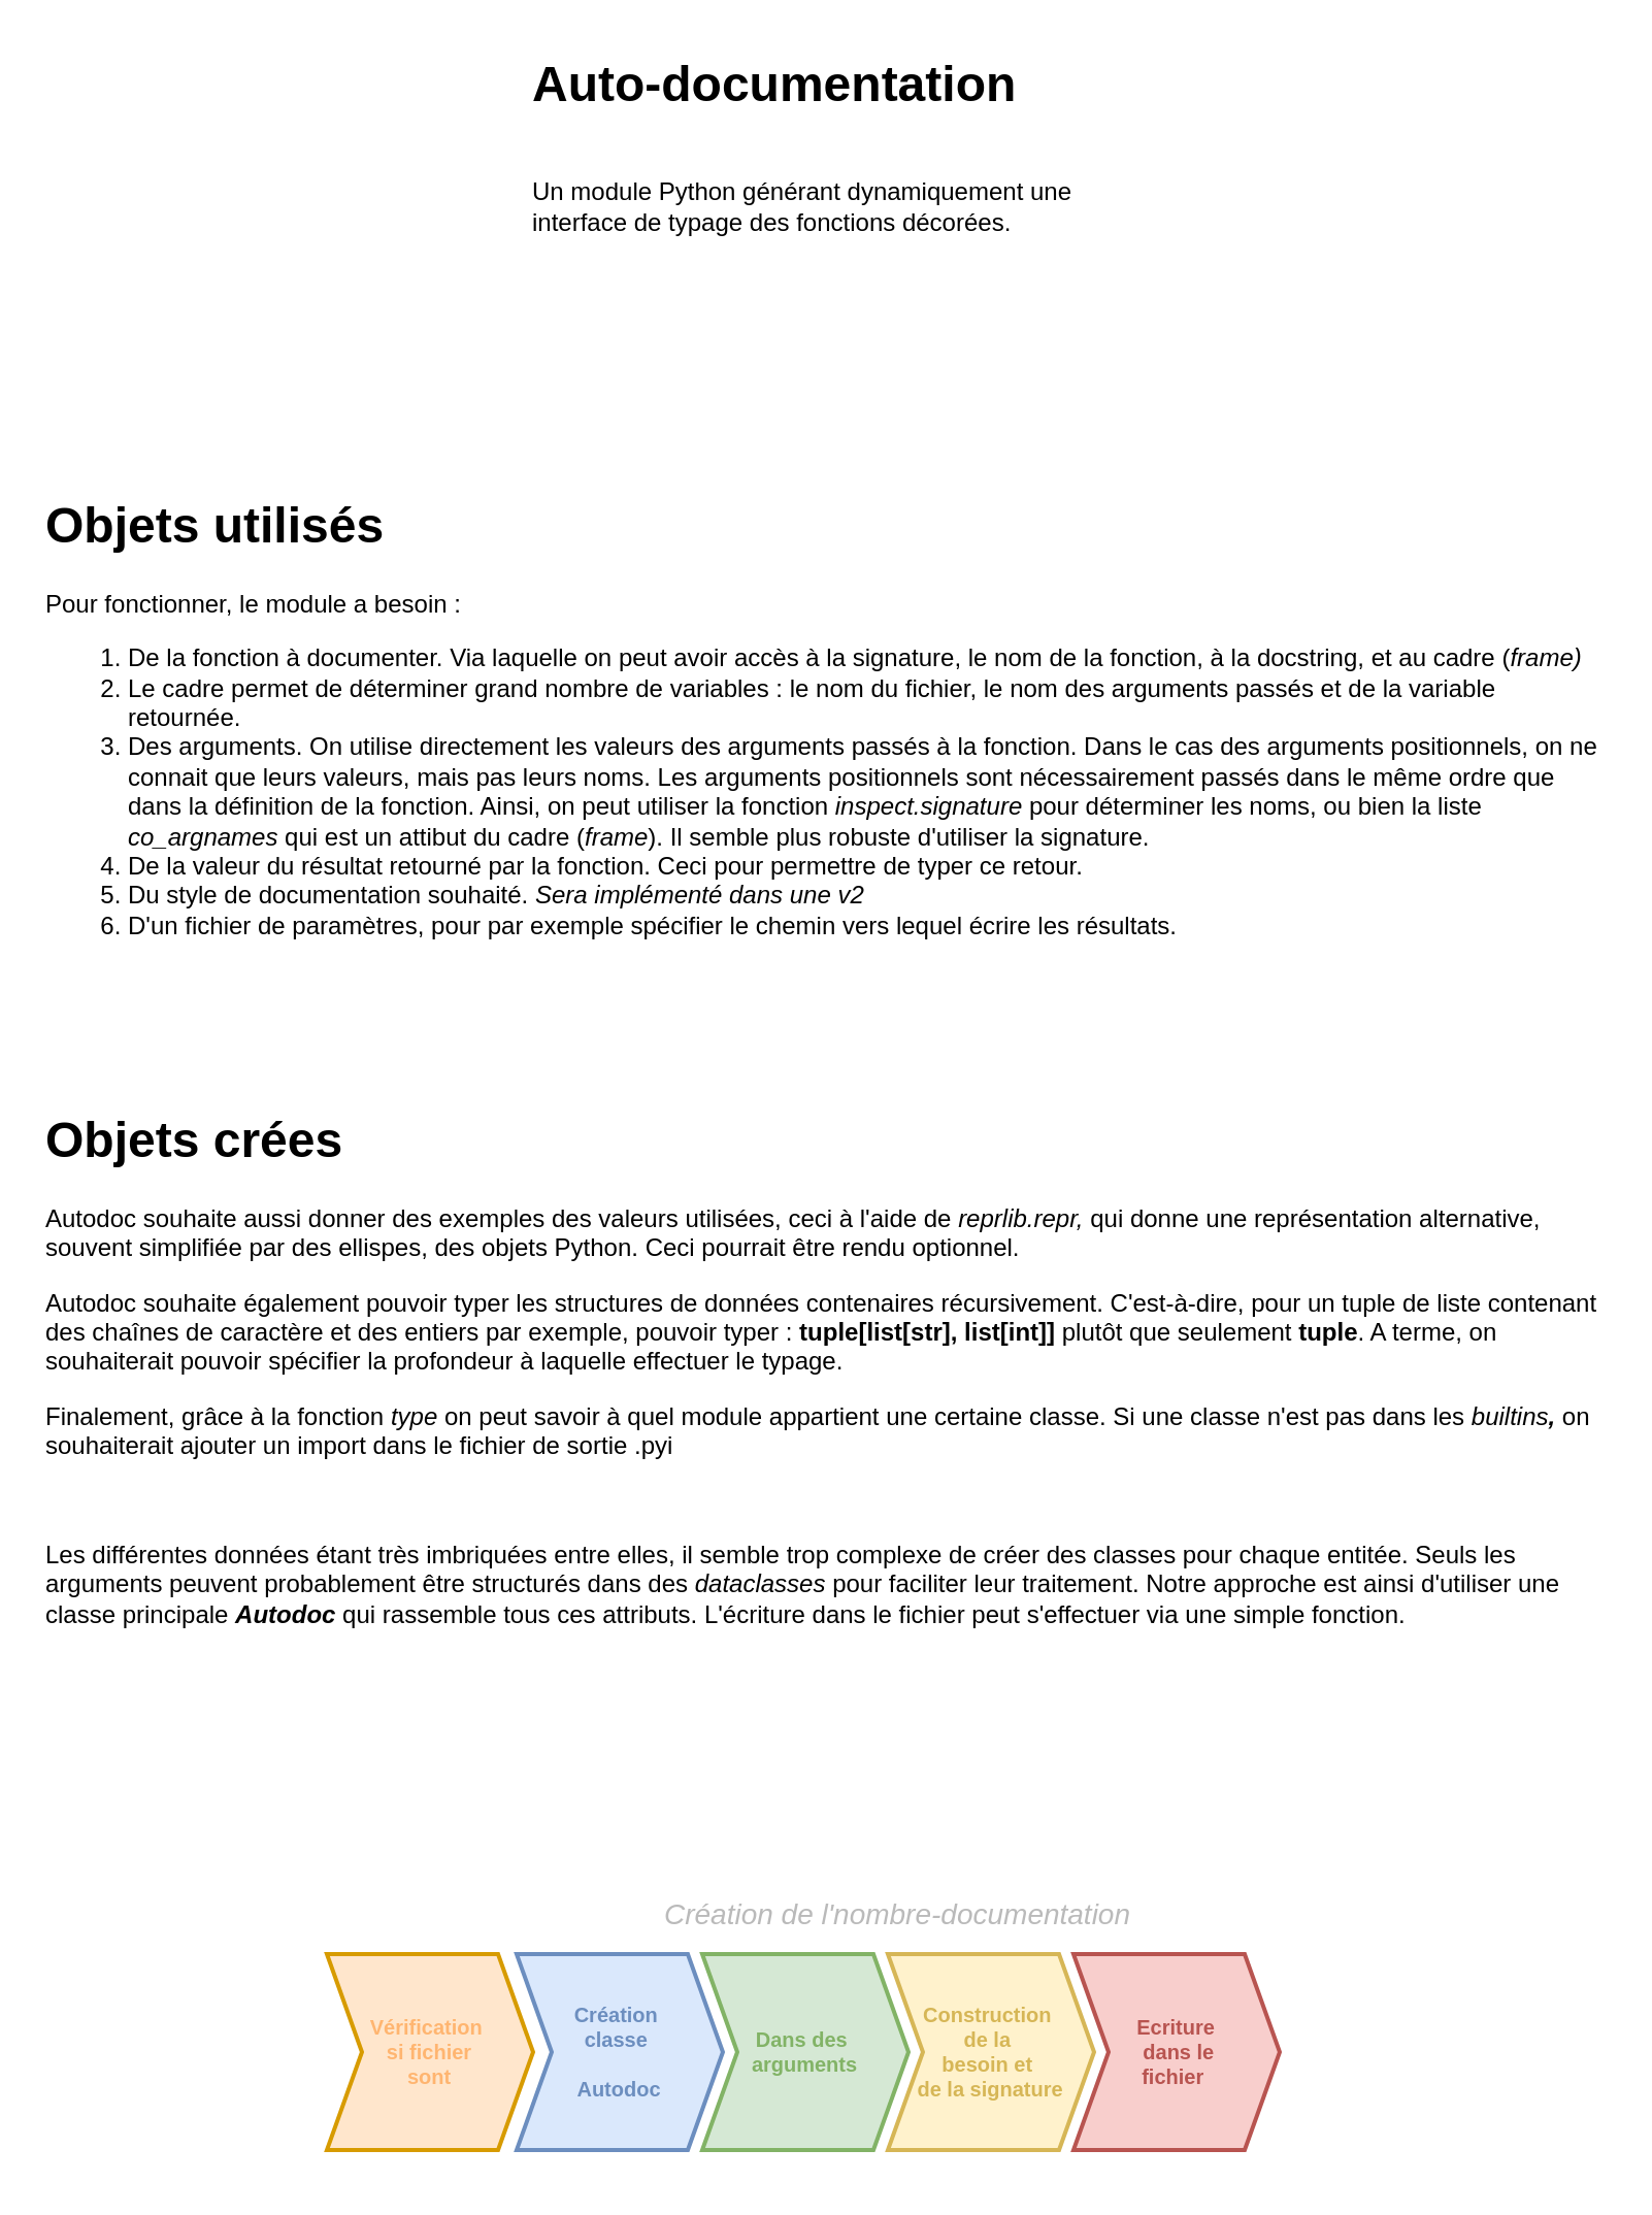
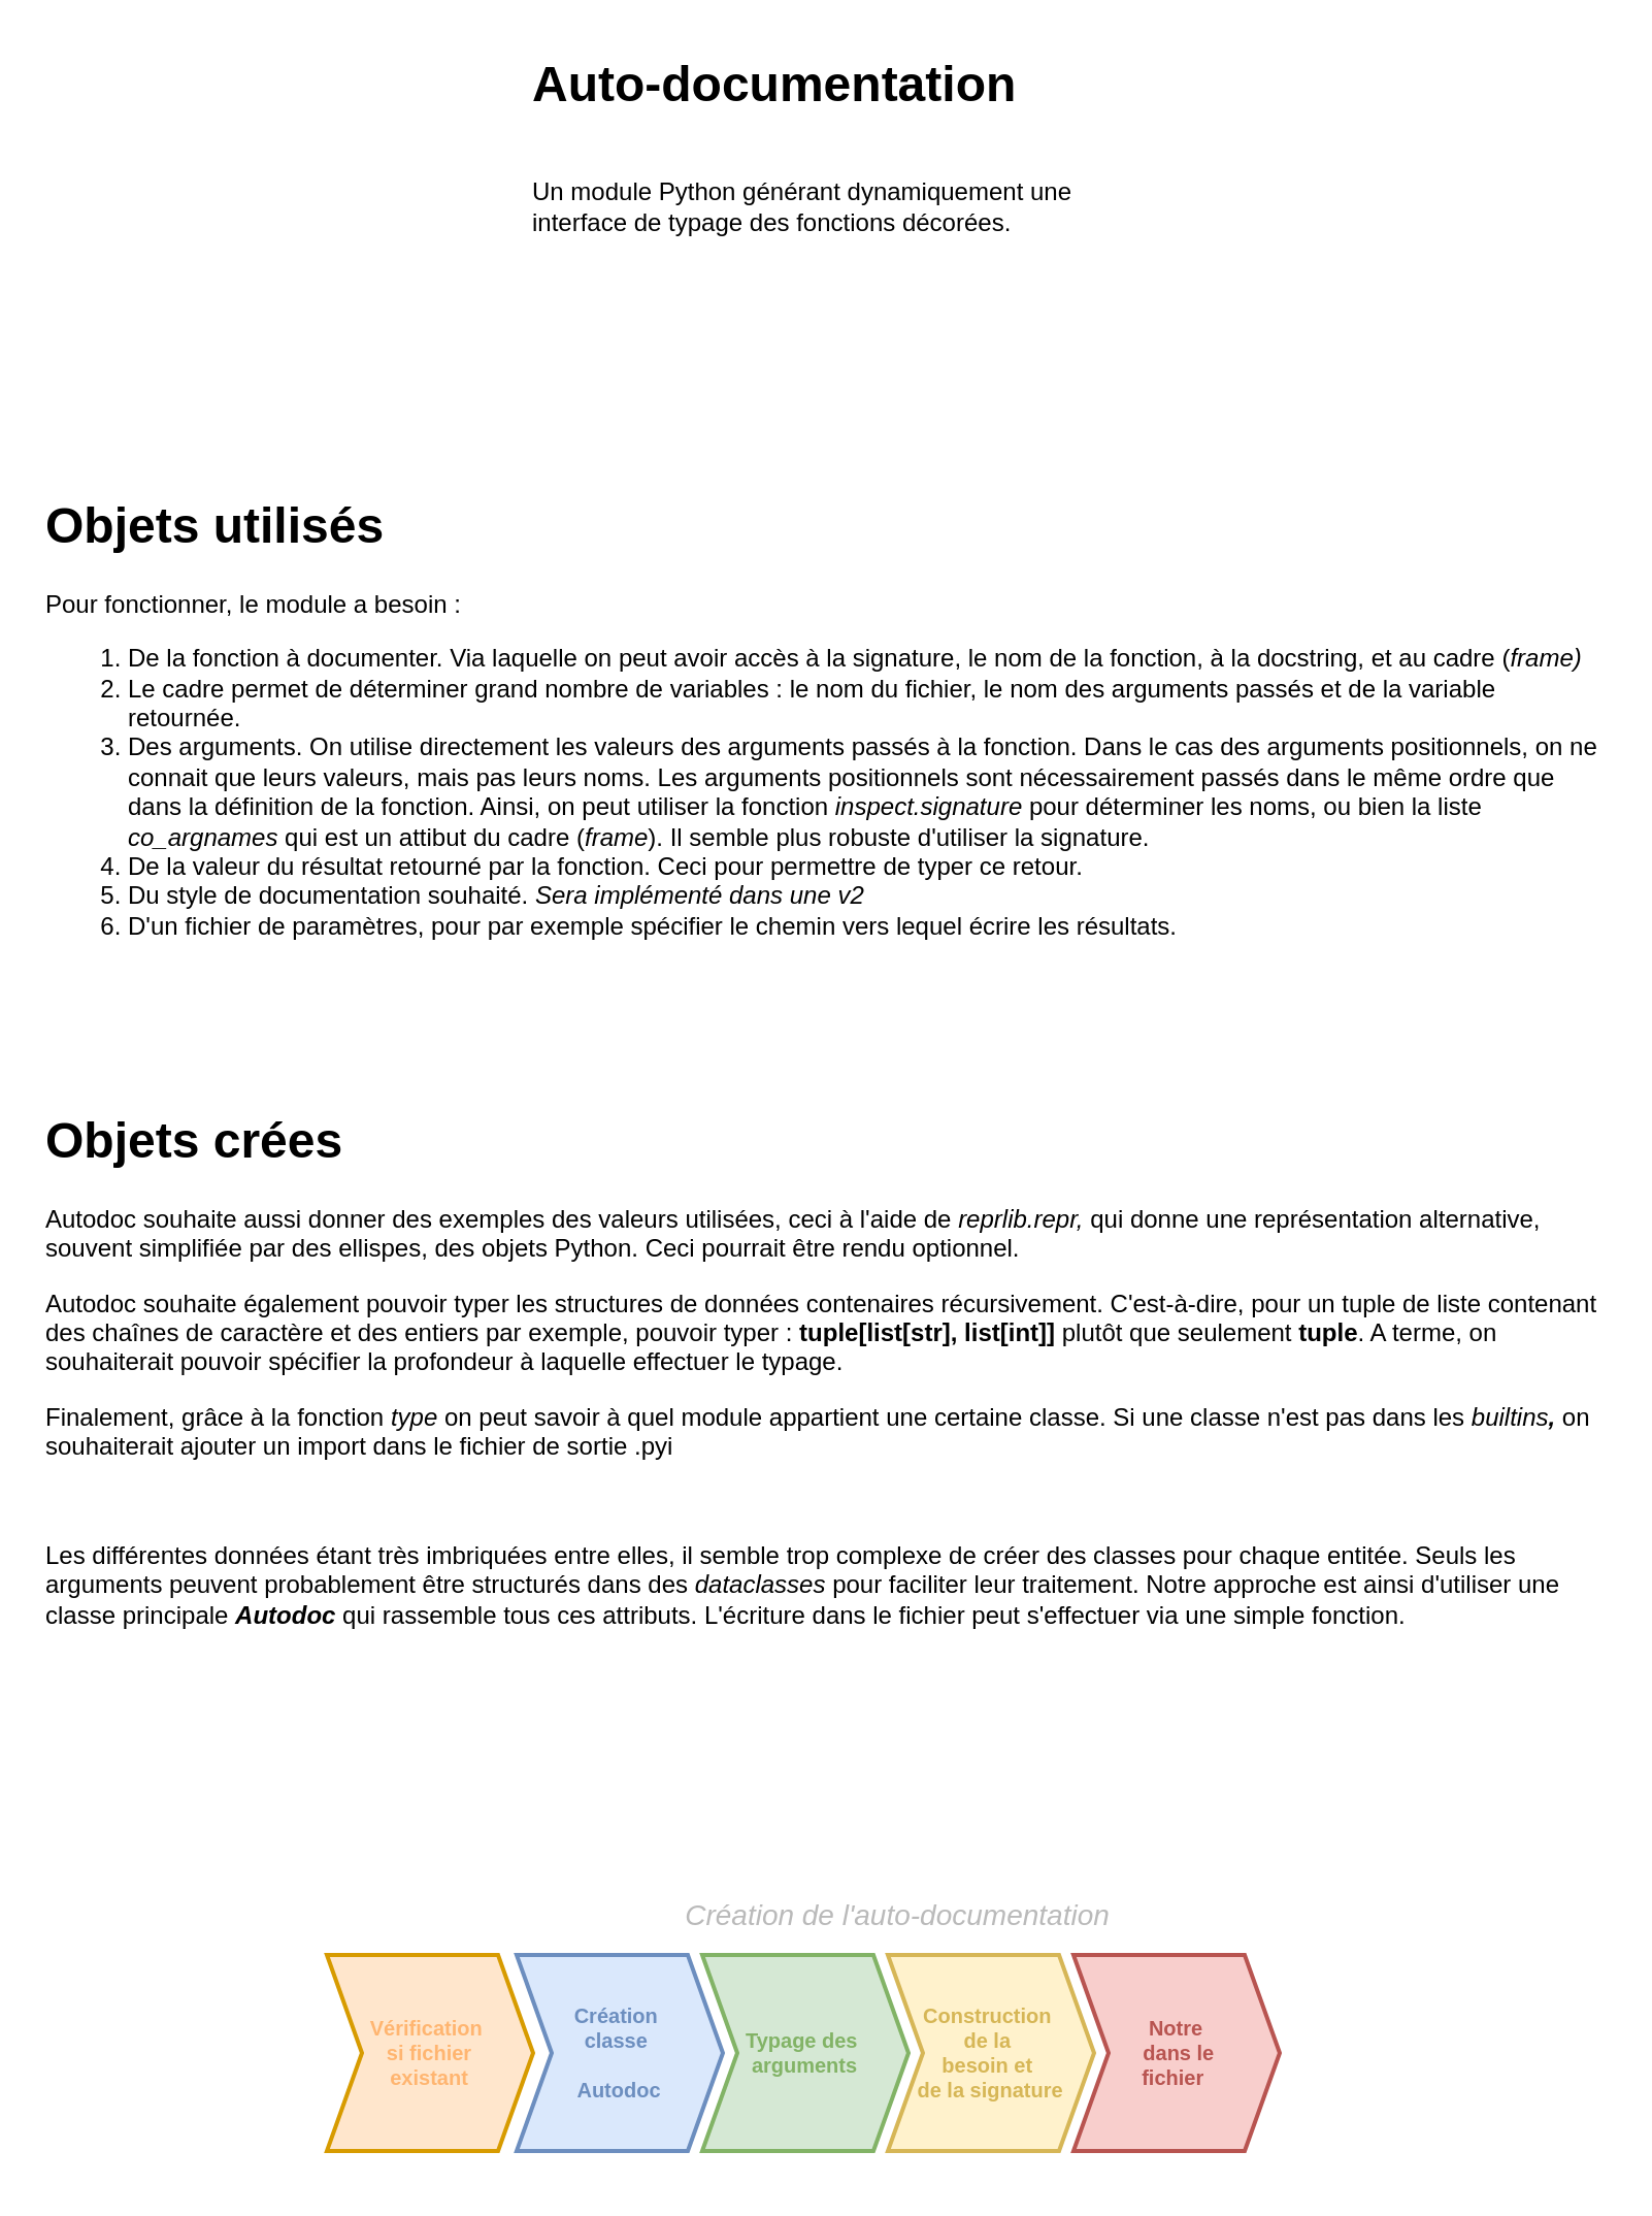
- <mxCell id="6" value="Création de l'nombre-documentation" style="swimlane;fontStyle=2;childLayout=stackLayout;horizontal=1;startSize=20;fillColor=none;horizontalStack=1;resizeParent=1;resizeParentMax=0;resizeLast=0;collapsible=0;marginBottom=0;swimlaneFillColor=none;strokeColor=none;fontFamily=Helvetica;fontSize=14;fontColor=#BABABA;points=[];verticalAlign=middle;stackBorder=10;stackSpacing=-10;resizable=1;" parent="5" vertex="1"><mxGeometry x="82" width="390" height="135" as="geometry" /></mxCell>
+ <mxCell id="6" value="Création de l'auto-documentation" style="swimlane;fontStyle=2;childLayout=stackLayout;horizontal=1;startSize=20;fillColor=none;horizontalStack=1;resizeParent=1;resizeParentMax=0;resizeLast=0;collapsible=0;marginBottom=0;swimlaneFillColor=none;strokeColor=none;fontFamily=Helvetica;fontSize=14;fontColor=#BABABA;points=[];verticalAlign=middle;stackBorder=10;stackSpacing=-10;resizable=1;" parent="5" vertex="1"><mxGeometry x="82" width="390" height="135" as="geometry" /></mxCell>
- <mxCell id="11" value="Vérification &#10;si fichier&#10;sont" style="shape=step;perimeter=stepPerimeter;strokeColor=#d79b00;fontFamily=Helvetica;fontSize=10;fillColor=#ffe6cc;fixedSize=1;size=17;fontStyle=1;strokeWidth=2;spacingTop=0;points=[];fontColor=#FFB570;" vertex="1" parent="5"><mxGeometry y="30" width="100" height="95" as="geometry" /></mxCell>
+ <mxCell id="11" value="Vérification &#10;si fichier&#10;existant" style="shape=step;perimeter=stepPerimeter;strokeColor=#d79b00;fontFamily=Helvetica;fontSize=10;fillColor=#ffe6cc;fixedSize=1;size=17;fontStyle=1;strokeWidth=2;spacingTop=0;points=[];fontColor=#FFB570;" vertex="1" parent="5"><mxGeometry y="30" width="100" height="95" as="geometry" /></mxCell>
- <mxCell id="10" value="Ecriture&#10; dans le&#10;fichier " style="shape=step;perimeter=stepPerimeter;strokeColor=#B85450;fontFamily=Helvetica;fontSize=10;fontColor=#B85450;fillColor=#f8cecc;fixedSize=1;size=17;fontStyle=1;strokeWidth=2;spacingTop=0;points=[];" parent="6" vertex="1"><mxGeometry x="280" y="30" width="100" height="95" as="geometry" /></mxCell>
+ <mxCell id="10" value="Notre&#10; dans le&#10;fichier " style="shape=step;perimeter=stepPerimeter;strokeColor=#B85450;fontFamily=Helvetica;fontSize=10;fontColor=#B85450;fillColor=#f8cecc;fixedSize=1;size=17;fontStyle=1;strokeWidth=2;spacingTop=0;points=[];" parent="6" vertex="1"><mxGeometry x="280" y="30" width="100" height="95" as="geometry" /></mxCell>
- <mxCell id="8" value="Dans des &#10;arguments" style="shape=step;perimeter=stepPerimeter;strokeColor=#82B366;fontFamily=Helvetica;fontSize=10;fontColor=#82B366;fillColor=#d5e8d4;fixedSize=1;size=17;fontStyle=1;strokeWidth=2;spacingTop=0;points=[];" parent="6" vertex="1"><mxGeometry x="100" y="30" width="100" height="95" as="geometry" /></mxCell>
+ <mxCell id="8" value="Typage des &#10;arguments" style="shape=step;perimeter=stepPerimeter;strokeColor=#82B366;fontFamily=Helvetica;fontSize=10;fontColor=#82B366;fillColor=#d5e8d4;fixedSize=1;size=17;fontStyle=1;strokeWidth=2;spacingTop=0;points=[];" parent="6" vertex="1"><mxGeometry x="100" y="30" width="100" height="95" as="geometry" /></mxCell>
